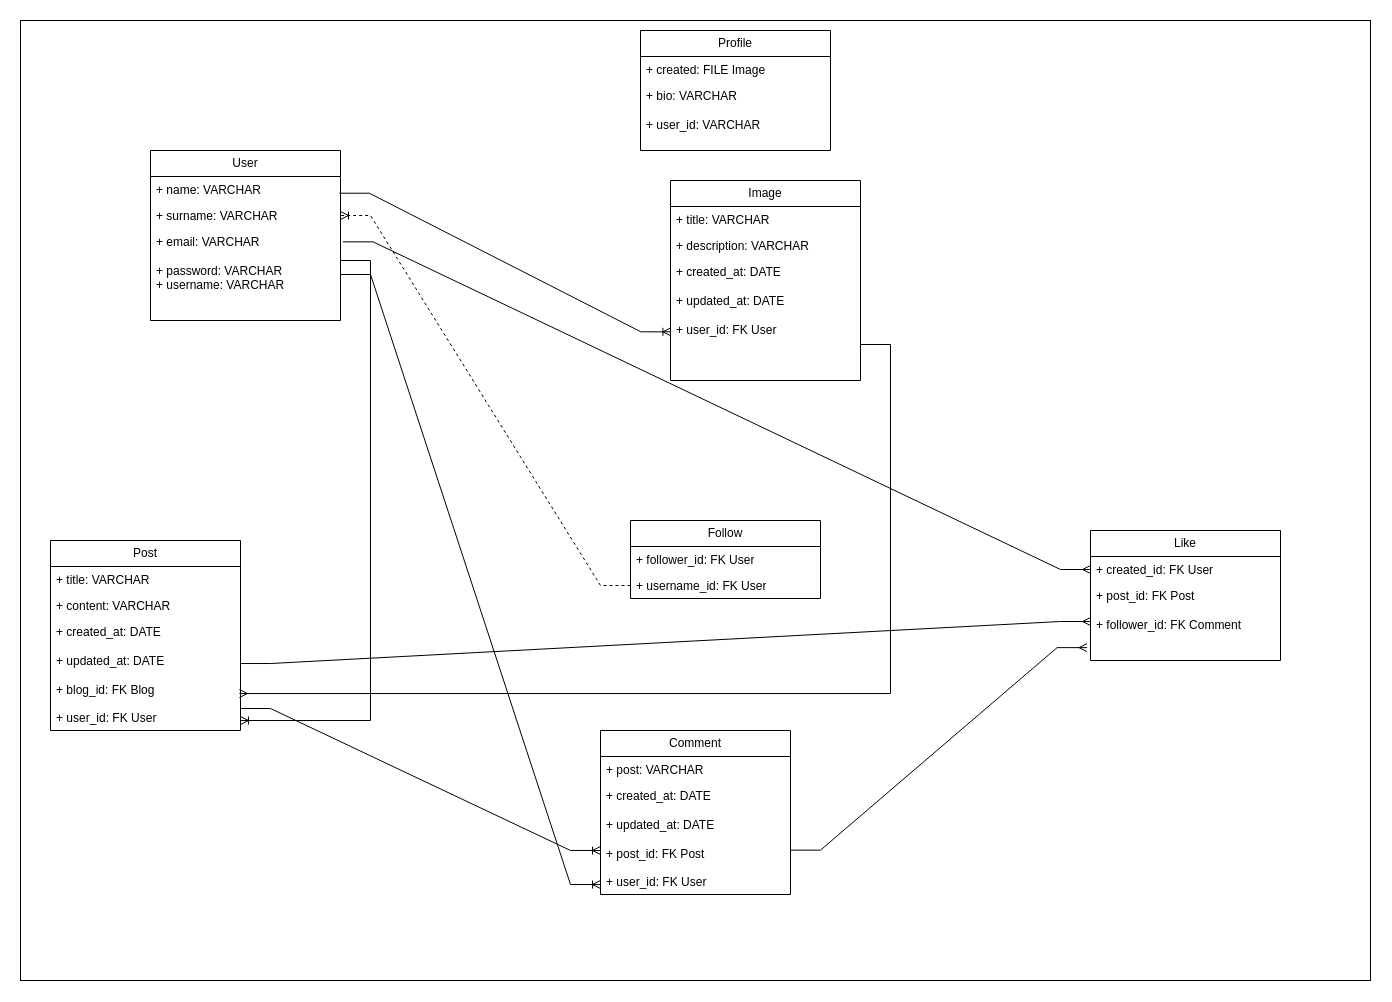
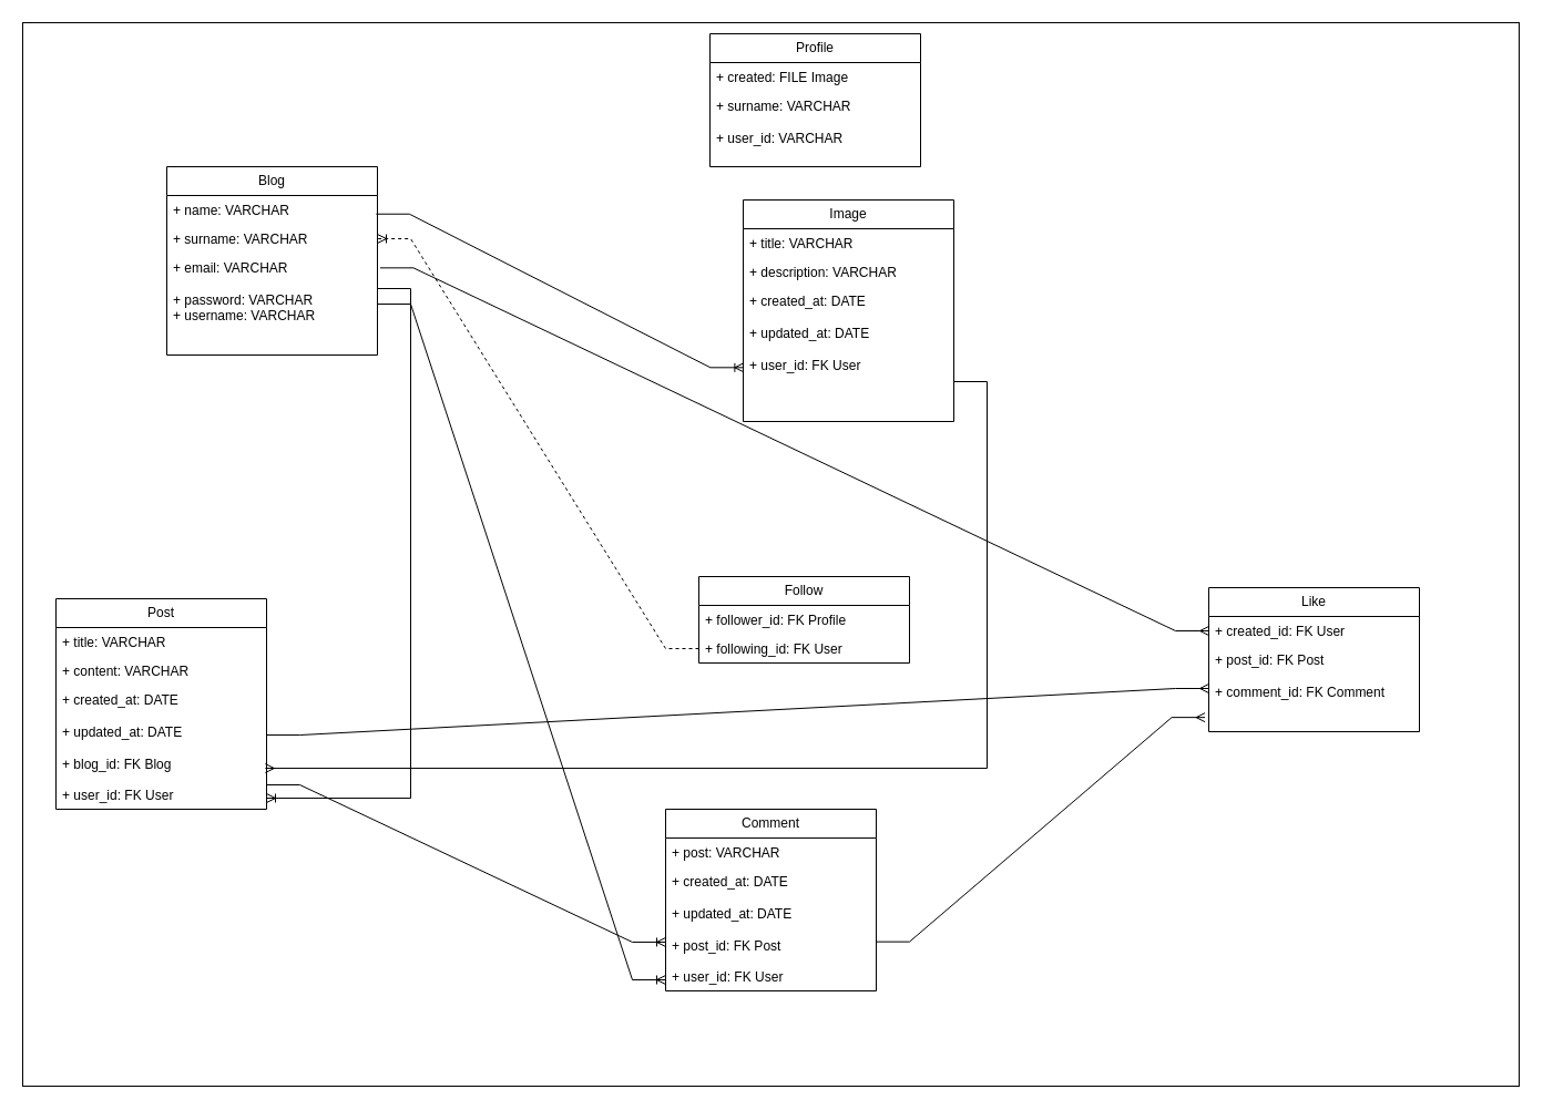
- <mxCell id="14" value="+ bio: VARCHAR&lt;br&gt;&lt;br&gt;+ user_id: VARCHAR" style="text;strokeColor=none;fillColor=none;align=left;verticalAlign=top;spacingLeft=4;spacingRight=4;overflow=hidden;rotatable=0;points=[[0,0.5],[1,0.5]];portConstraint=eastwest;whiteSpace=wrap;html=1;" vertex="1" parent="12"><mxGeometry y="52" width="190" height="68" as="geometry" /></mxCell>
+ <mxCell id="14" value="+ surname: VARCHAR&lt;br&gt;&lt;br&gt;+ user_id: VARCHAR" style="text;strokeColor=none;fillColor=none;align=left;verticalAlign=top;spacingLeft=4;spacingRight=4;overflow=hidden;rotatable=0;points=[[0,0.5],[1,0.5]];portConstraint=eastwest;whiteSpace=wrap;html=1;" vertex="1" parent="12"><mxGeometry y="52" width="190" height="68" as="geometry" /></mxCell>
- <mxCell id="3" value="User" style="swimlane;fontStyle=0;childLayout=stackLayout;horizontal=1;startSize=26;fillColor=none;horizontalStack=0;resizeParent=1;resizeParentMax=0;resizeLast=0;collapsible=1;marginBottom=0;whiteSpace=wrap;html=1;" vertex="1" parent="1"><mxGeometry x="150" y="150" width="190" height="170" as="geometry" /></mxCell>
+ <mxCell id="3" value="Blog" style="swimlane;fontStyle=0;childLayout=stackLayout;horizontal=1;startSize=26;fillColor=none;horizontalStack=0;resizeParent=1;resizeParentMax=0;resizeLast=0;collapsible=1;marginBottom=0;whiteSpace=wrap;html=1;" vertex="1" parent="1"><mxGeometry x="150" y="150" width="190" height="170" as="geometry" /></mxCell>
- <mxCell id="16" value="+ follower_id: FK User" style="text;strokeColor=none;fillColor=none;align=left;verticalAlign=top;spacingLeft=4;spacingRight=4;overflow=hidden;rotatable=0;points=[[0,0.5],[1,0.5]];portConstraint=eastwest;whiteSpace=wrap;html=1;" vertex="1" parent="15"><mxGeometry y="26" width="190" height="26" as="geometry" /></mxCell>
+ <mxCell id="16" value="+ follower_id: FK Profile" style="text;strokeColor=none;fillColor=none;align=left;verticalAlign=top;spacingLeft=4;spacingRight=4;overflow=hidden;rotatable=0;points=[[0,0.5],[1,0.5]];portConstraint=eastwest;whiteSpace=wrap;html=1;" vertex="1" parent="15"><mxGeometry y="26" width="190" height="26" as="geometry" /></mxCell>
- <mxCell id="17" value="+ username_id: FK User" style="text;strokeColor=none;fillColor=none;align=left;verticalAlign=top;spacingLeft=4;spacingRight=4;overflow=hidden;rotatable=0;points=[[0,0.5],[1,0.5]];portConstraint=eastwest;whiteSpace=wrap;html=1;" vertex="1" parent="15"><mxGeometry y="52" width="190" height="26" as="geometry" /></mxCell>
+ <mxCell id="17" value="+ following_id: FK User" style="text;strokeColor=none;fillColor=none;align=left;verticalAlign=top;spacingLeft=4;spacingRight=4;overflow=hidden;rotatable=0;points=[[0,0.5],[1,0.5]];portConstraint=eastwest;whiteSpace=wrap;html=1;" vertex="1" parent="15"><mxGeometry y="52" width="190" height="26" as="geometry" /></mxCell>
- <mxCell id="32" value="+ post_id: FK Post&lt;br&gt;&lt;br&gt;+ follower_id: FK Comment&lt;br&gt;&lt;br&gt;" style="text;strokeColor=none;fillColor=none;align=left;verticalAlign=top;spacingLeft=4;spacingRight=4;overflow=hidden;rotatable=0;points=[[0,0.5],[1,0.5]];portConstraint=eastwest;whiteSpace=wrap;html=1;" vertex="1" parent="30"><mxGeometry y="52" width="190" height="78" as="geometry" /></mxCell>
+ <mxCell id="32" value="+ post_id: FK Post&lt;br&gt;&lt;br&gt;+ comment_id: FK Comment&lt;br&gt;&lt;br&gt;" style="text;strokeColor=none;fillColor=none;align=left;verticalAlign=top;spacingLeft=4;spacingRight=4;overflow=hidden;rotatable=0;points=[[0,0.5],[1,0.5]];portConstraint=eastwest;whiteSpace=wrap;html=1;" vertex="1" parent="30"><mxGeometry y="52" width="190" height="78" as="geometry" /></mxCell>
